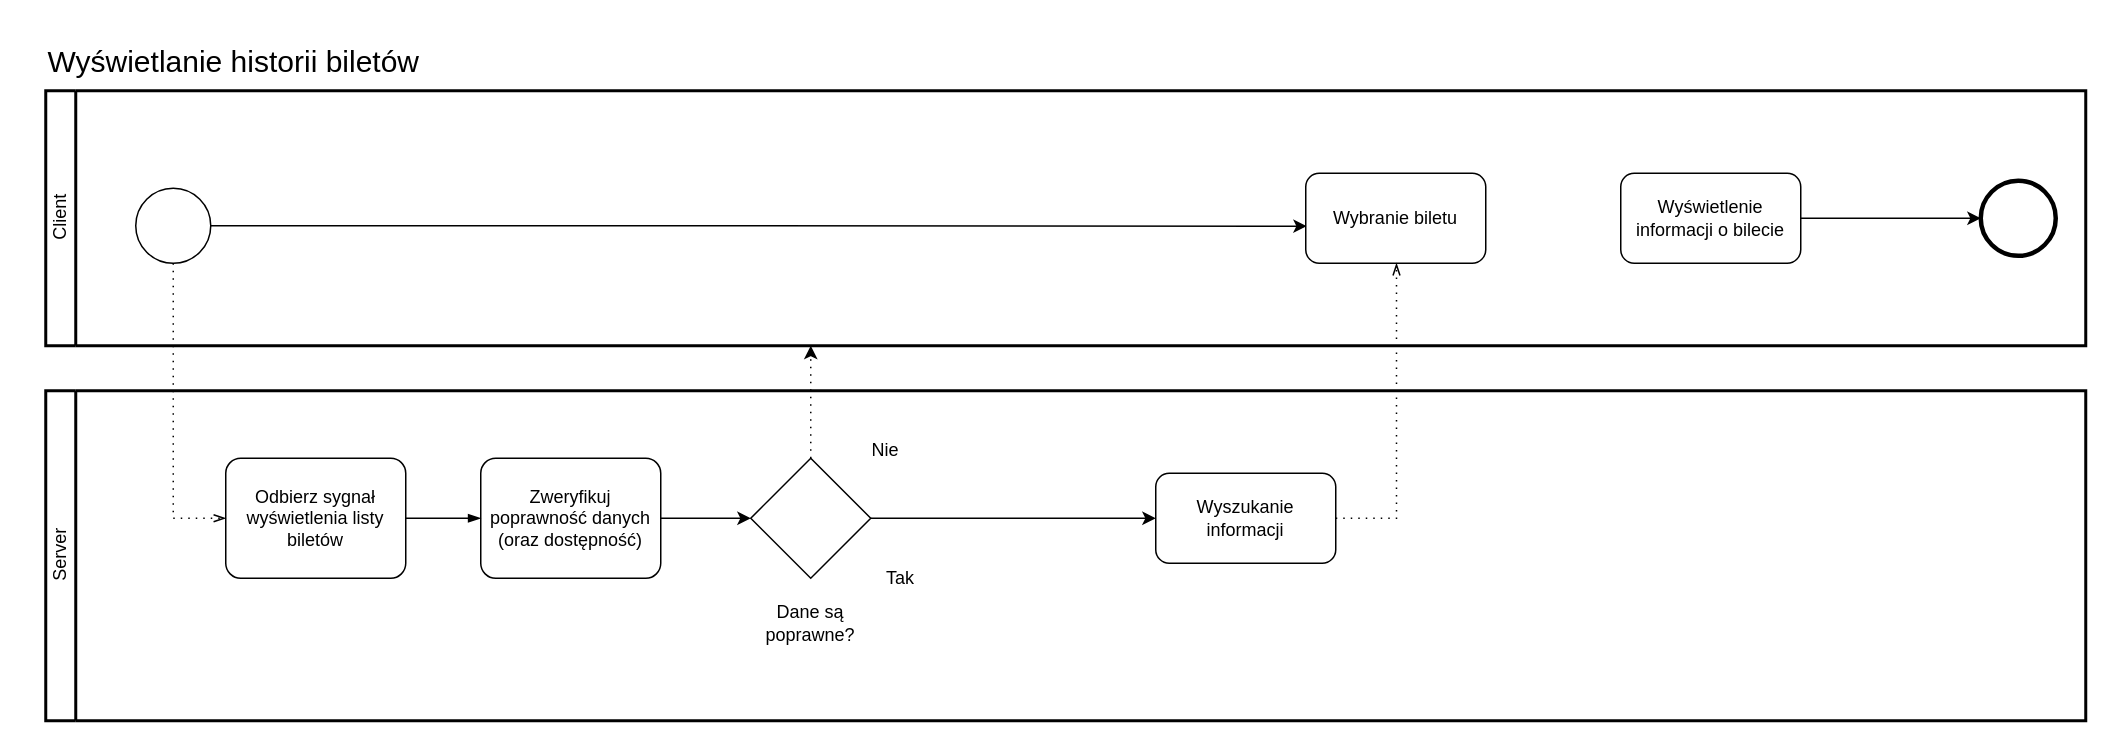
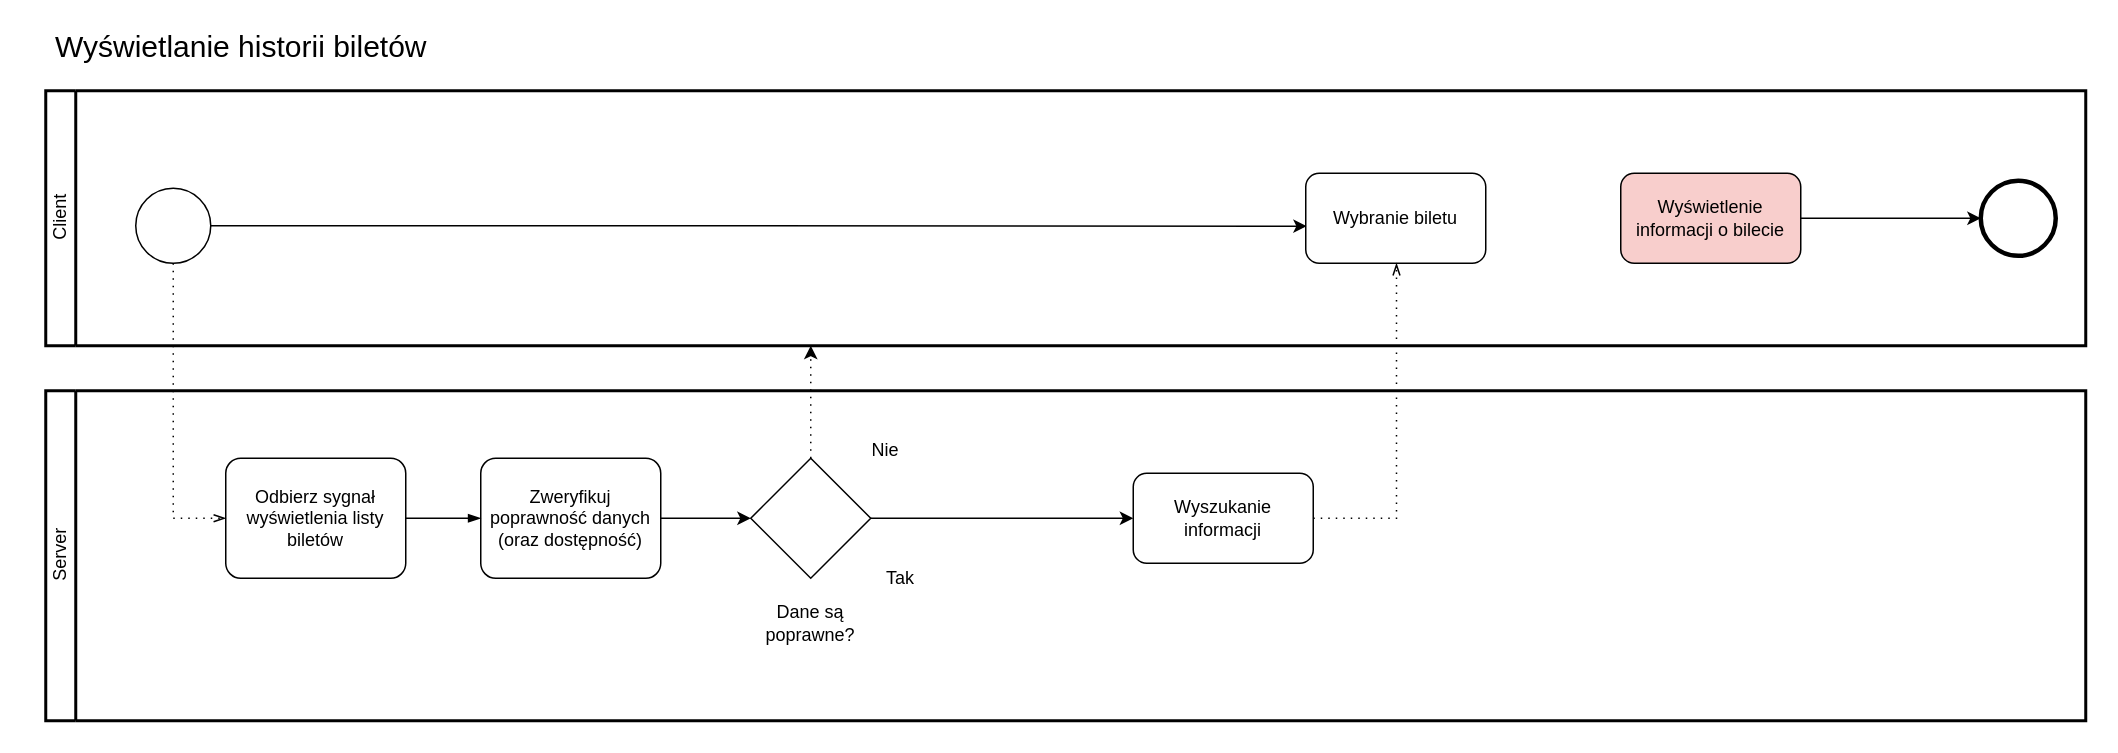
- <mxCell id="20" value="&lt;span style=&quot;font-size: 20px;&quot;&gt;Wyświetlanie historii biletów&lt;/span&gt;" style="text;html=1;align=center;verticalAlign=middle;resizable=0;points=[];autosize=1;strokeColor=none;fillColor=none;" parent="1" vertex="1"><mxGeometry x="20" y="20" width="270" height="40" as="geometry" /></mxCell>
+ <mxCell id="20" value="&lt;span style=&quot;font-size: 20px;&quot;&gt;Wyświetlanie historii biletów&lt;/span&gt;" style="text;html=1;align=center;verticalAlign=middle;resizable=0;points=[];autosize=1;strokeColor=none;fillColor=none;" parent="1" vertex="1"><mxGeometry x="25" y="10" width="270" height="40" as="geometry" /></mxCell>
- <mxCell id="8" value="Wyświetlenie informacji o bilecie" style="rounded=1;whiteSpace=wrap;html=1;" parent="2" vertex="1"><mxGeometry x="1050" y="55" width="120" height="60" as="geometry" /></mxCell>
+ <mxCell id="8" value="Wyświetlenie informacji o bilecie" style="rounded=1;whiteSpace=wrap;html=1;fillColor=#f8cecc;" parent="2" vertex="1"><mxGeometry x="1050" y="55" width="120" height="60" as="geometry" /></mxCell>
- <mxCell id="14" value="Wyszukanie informacji" style="rounded=1;whiteSpace=wrap;html=1;" parent="9" vertex="1"><mxGeometry x="740" y="55" width="120" height="60" as="geometry" /></mxCell>
+ <mxCell id="14" value="Wyszukanie informacji" style="rounded=1;whiteSpace=wrap;html=1;" parent="9" vertex="1"><mxGeometry x="725" y="55" width="120" height="60" as="geometry" /></mxCell>
